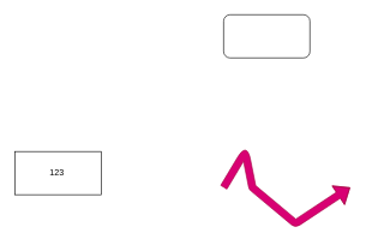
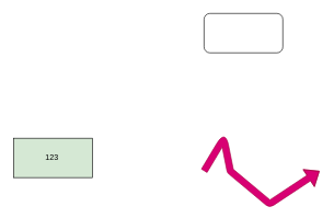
- <mxCell id="4" value="123&amp;nbsp;" style="rounded=0;whiteSpace=wrap;html=1;" vertex="1" parent="1"><mxGeometry x="20" y="210" width="120" height="60" as="geometry" /></mxCell>
+ <mxCell id="4" value="123&amp;nbsp;" style="rounded=0;whiteSpace=wrap;html=1;fillColor=#d5e8d4;" vertex="1" parent="1"><mxGeometry x="20" y="210" width="120" height="60" as="geometry" /></mxCell>
